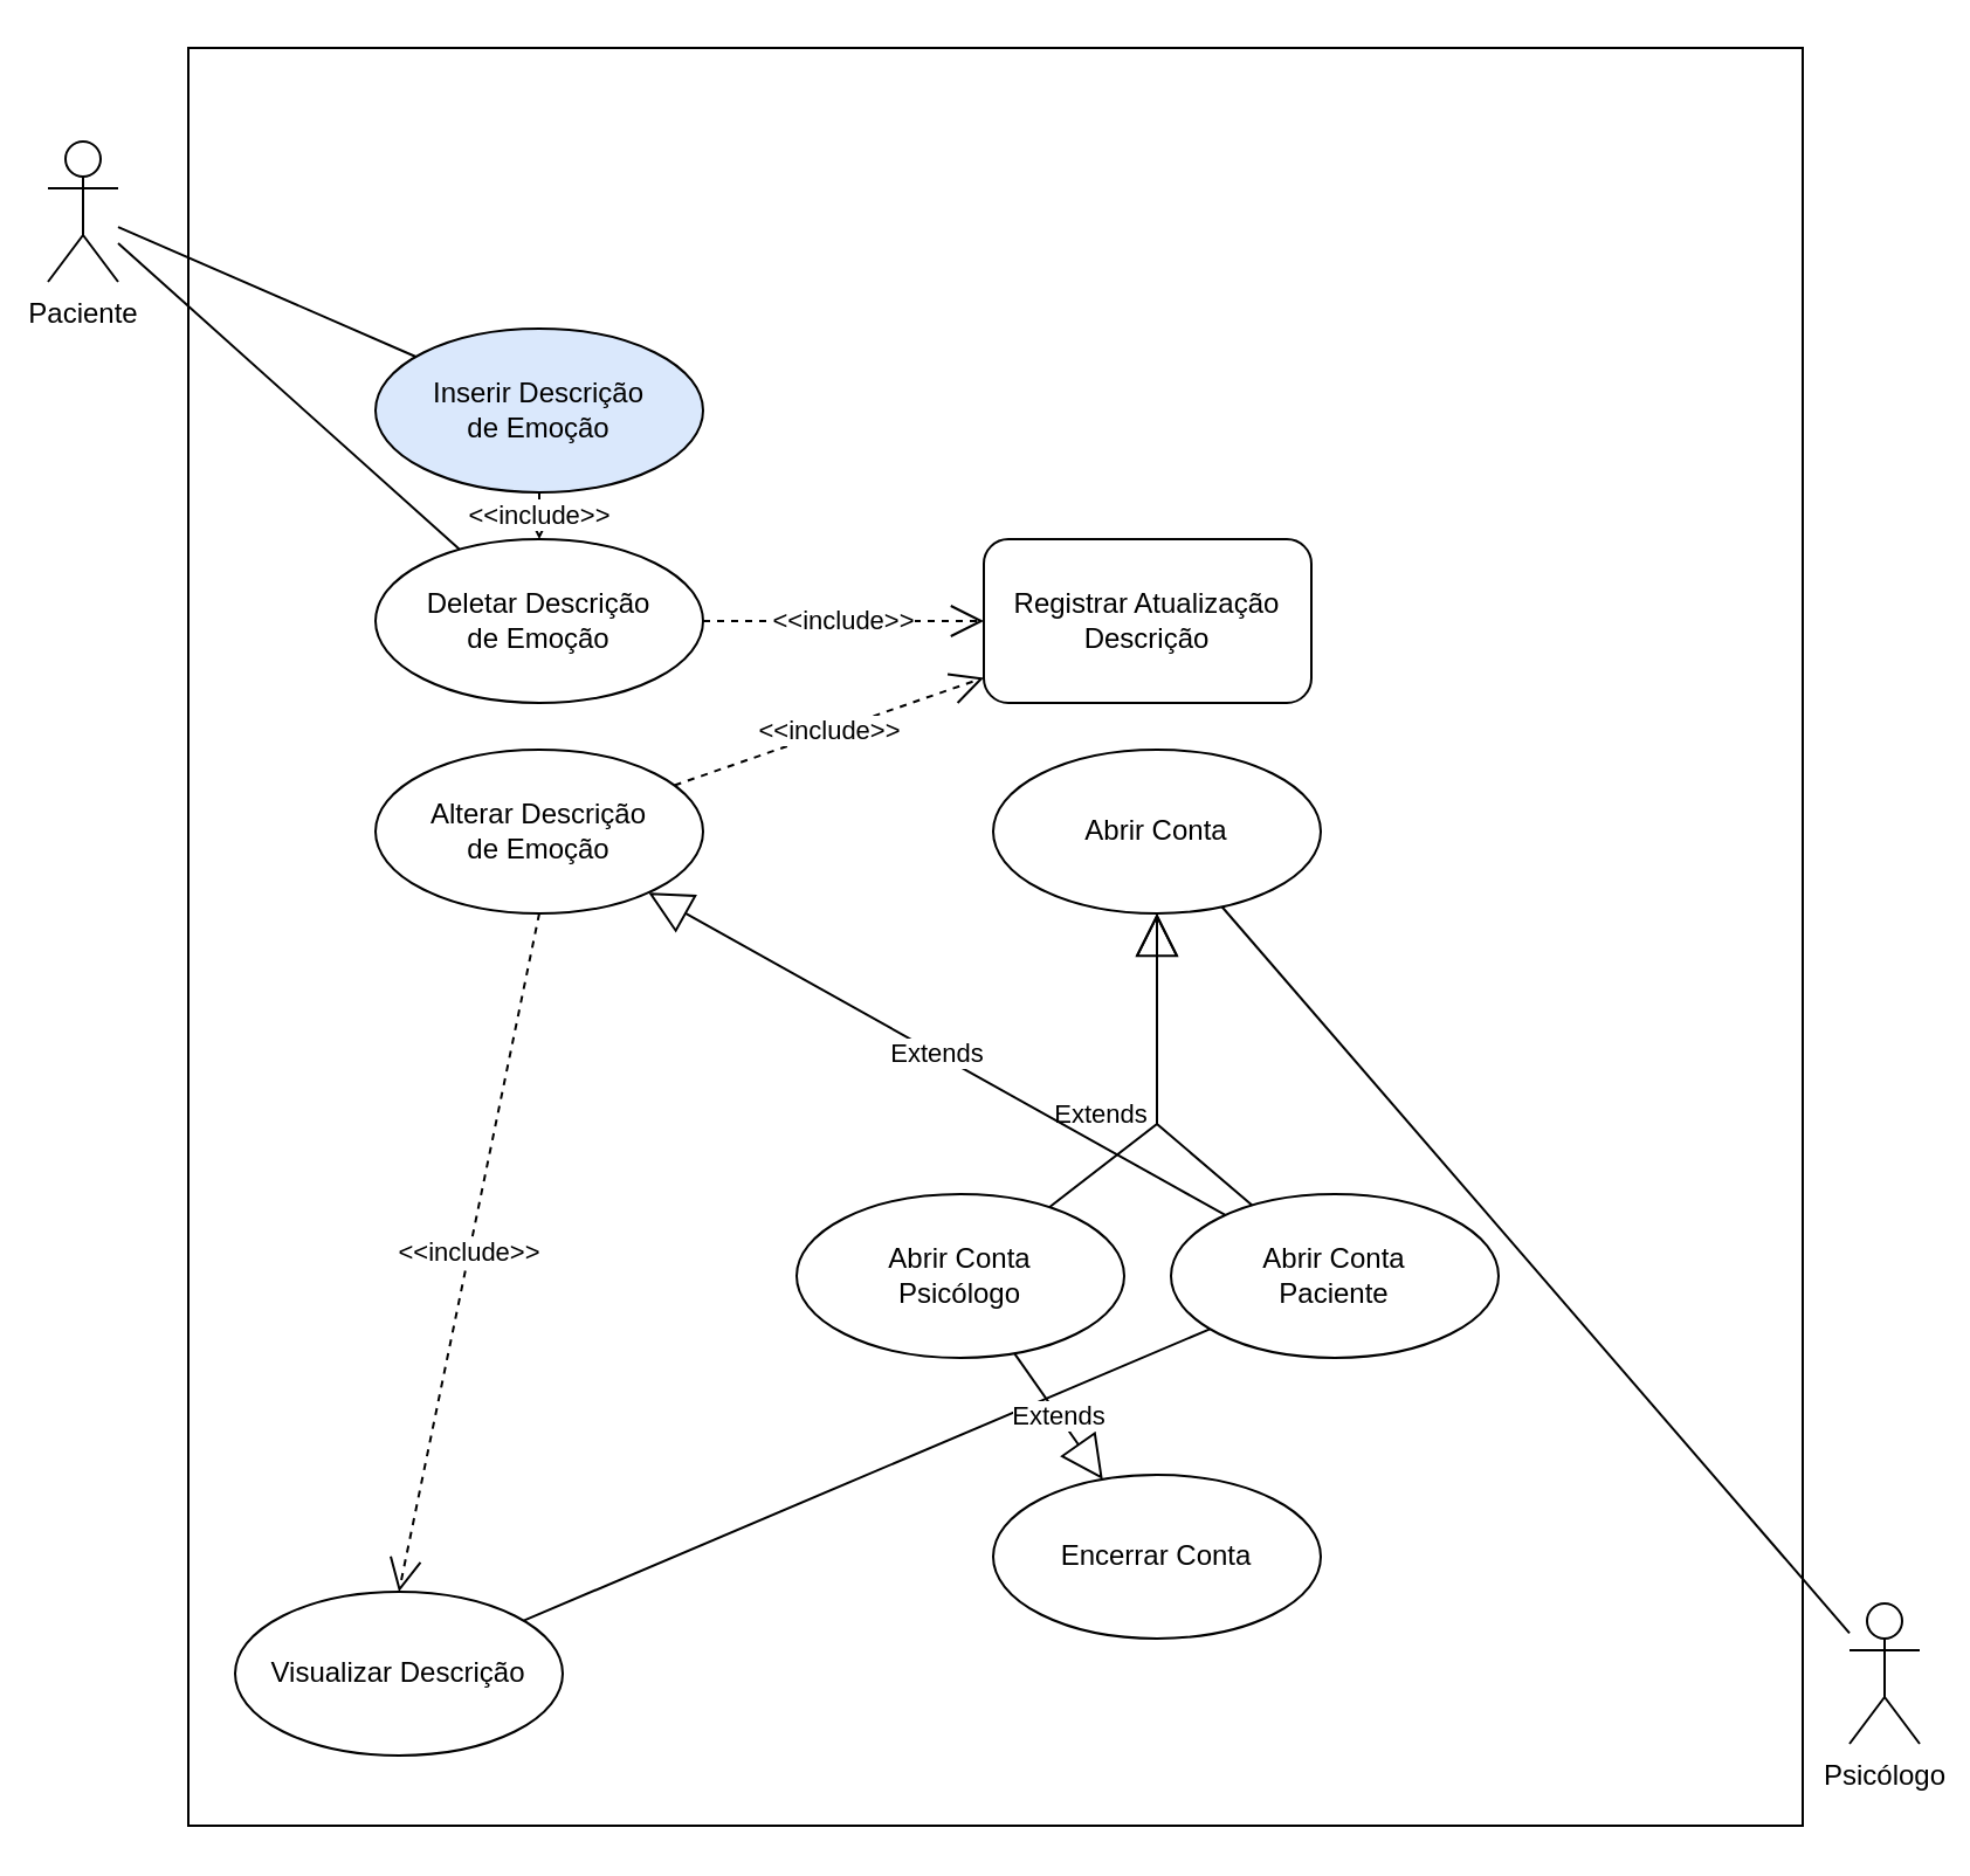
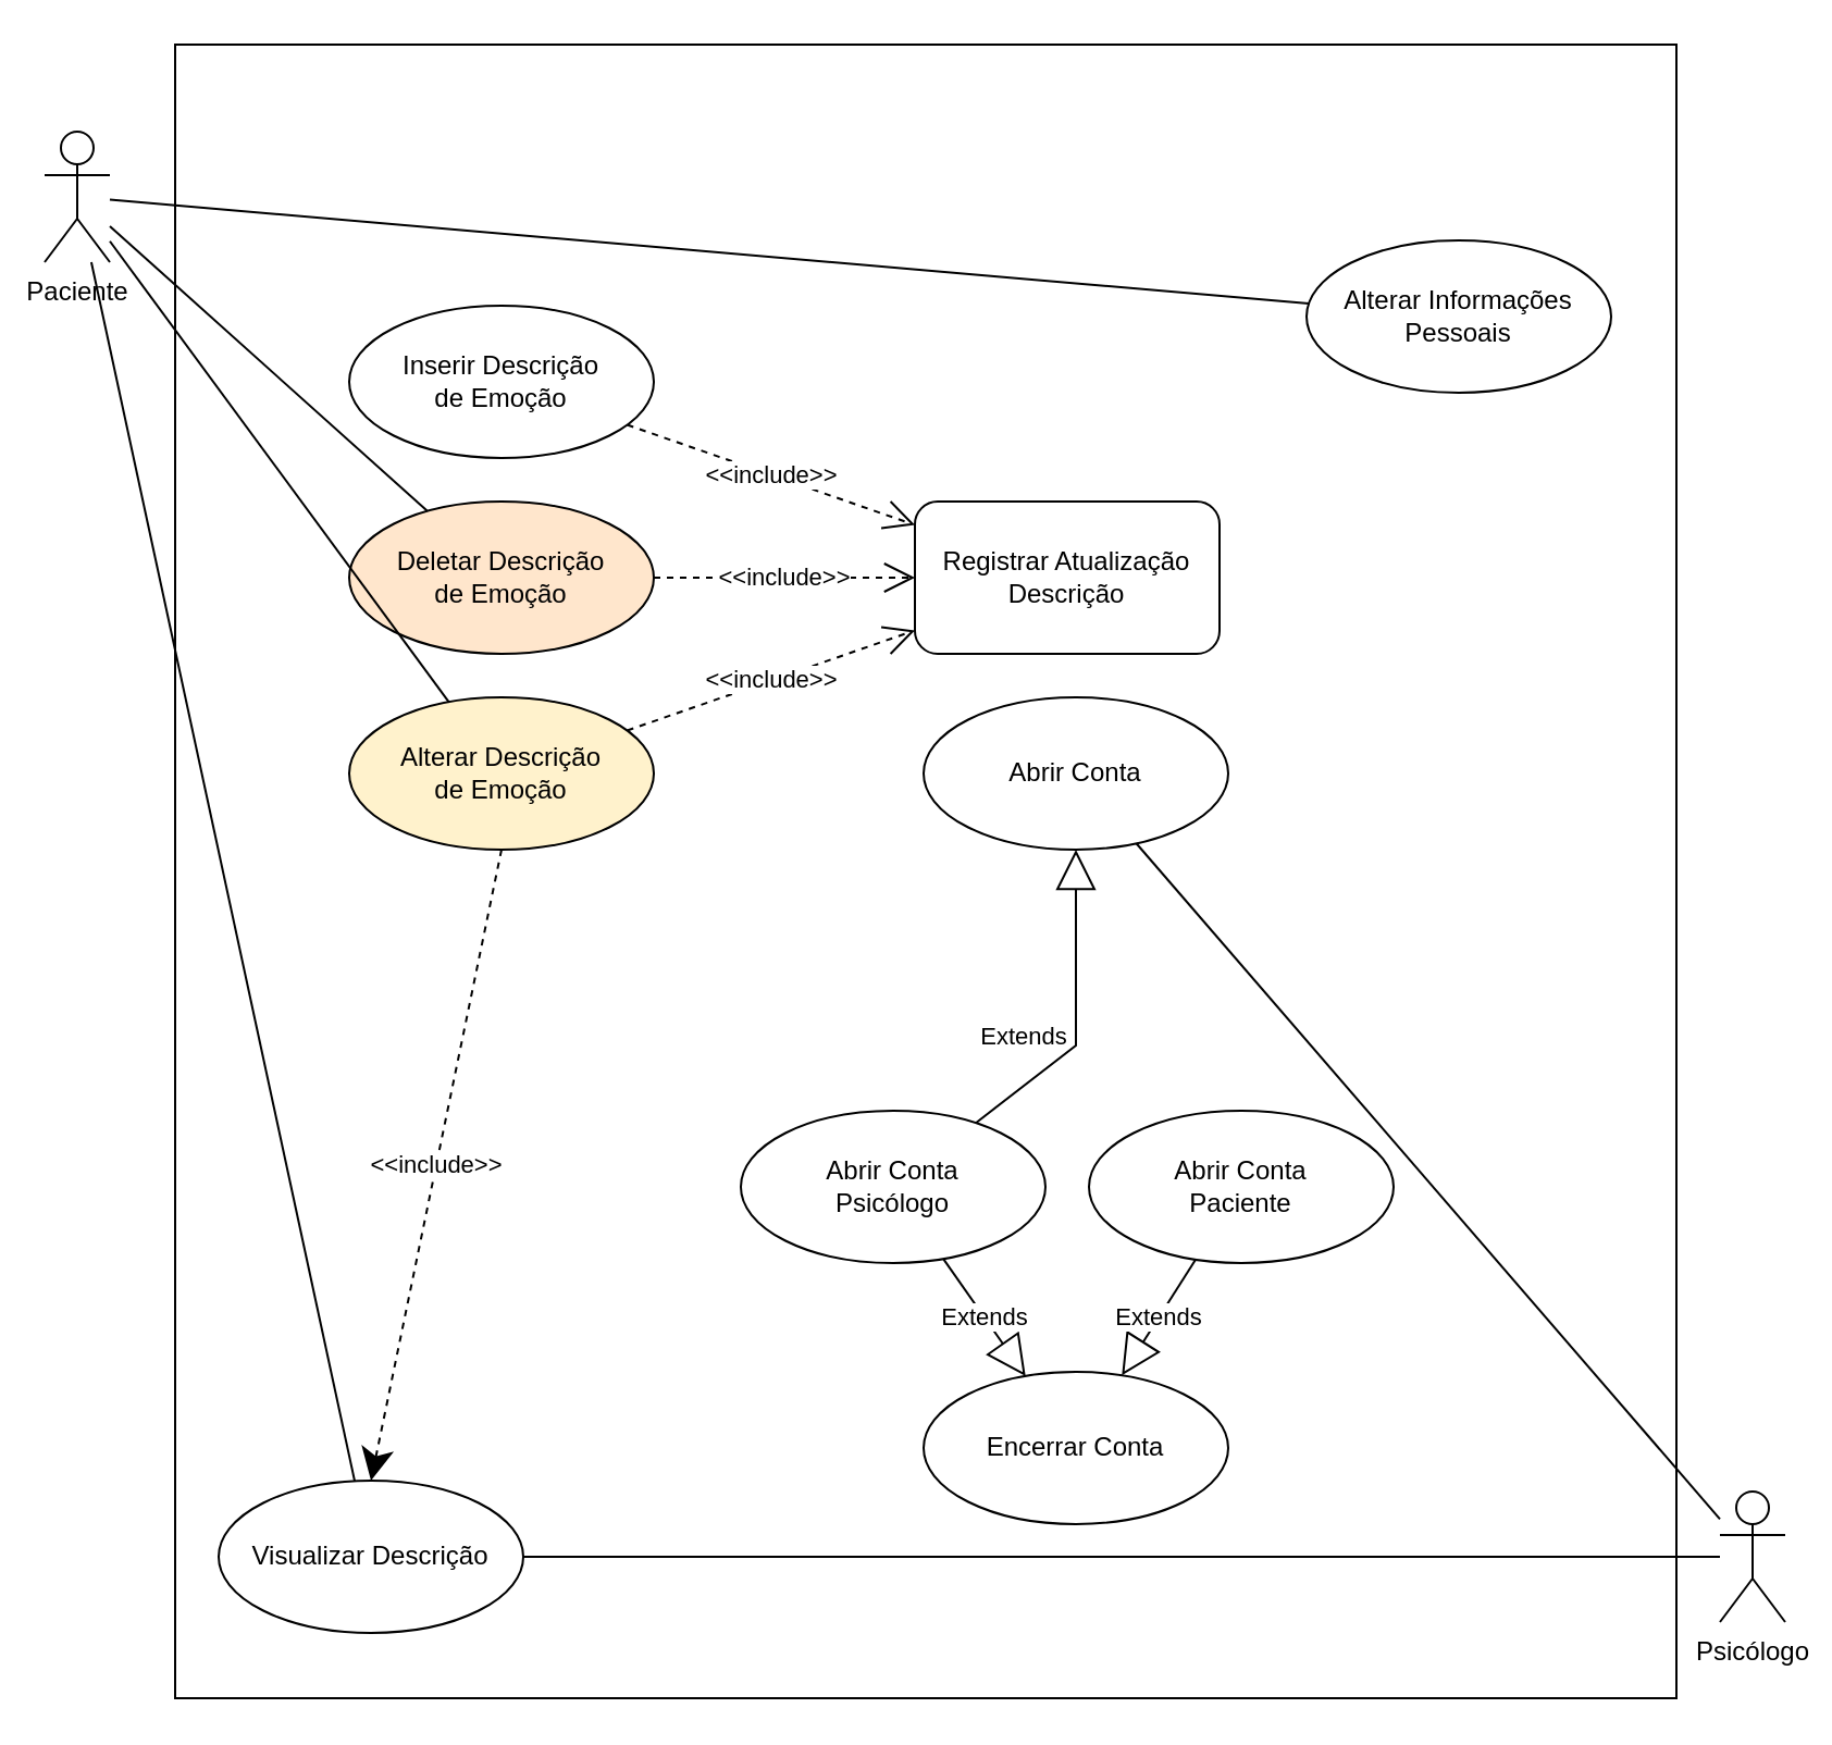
+ <mxCell id="25" value="" style="endArrow=none;html=1;rounded=0;" edge="1" parent="1" source="3" target="24"><mxGeometry width="50" height="50" relative="1" as="geometry"><mxPoint x="450" y="460" as="sourcePoint" /><mxPoint x="500" y="410" as="targetPoint" /></mxGeometry></mxCell>
- <mxCell id="8" value="" style="endArrow=none;html=1;rounded=0;" edge="1" parent="1" source="3" target="7"><mxGeometry width="50" height="50" relative="1" as="geometry"><mxPoint x="50" y="290" as="sourcePoint" /><mxPoint x="100" y="240" as="targetPoint" /></mxGeometry></mxCell>
+ <mxCell id="24" value="Alterar Informações Pessoais" style="ellipse;whiteSpace=wrap;html=1;" vertex="1" parent="1"><mxGeometry x="600" y="110" width="140" height="70" as="geometry" /></mxCell>
- <mxCell id="7" value="Inserir Descrição&lt;div&gt;de Emoção&lt;/div&gt;" style="ellipse;whiteSpace=wrap;html=1;fillColor=#dae8fc;" vertex="1" parent="1"><mxGeometry x="160" y="140" width="140" height="70" as="geometry" /></mxCell>
+ <mxCell id="7" value="Inserir Descrição&lt;div&gt;de Emoção&lt;/div&gt;" style="ellipse;whiteSpace=wrap;html=1;" vertex="1" parent="1"><mxGeometry x="160" y="140" width="140" height="70" as="geometry" /></mxCell>
+ <mxCell id="12" value="" style="endArrow=none;html=1;rounded=0;" edge="1" parent="1" source="3" target="10"><mxGeometry width="50" height="50" relative="1" as="geometry"><mxPoint x="30" y="375" as="sourcePoint" /><mxPoint x="80" y="398" as="targetPoint" /></mxGeometry></mxCell>
- <mxCell id="6" value="&amp;lt;&amp;lt;include&amp;gt;&amp;gt;" style="endArrow=open;endSize=12;dashed=1;html=1;rounded=0;" edge="1" parent="1" source="7" target="9"><mxGeometry width="160" relative="1" as="geometry"><mxPoint x="270" y="230" as="sourcePoint" /><mxPoint x="427.574" y="281.716" as="targetPoint" /></mxGeometry></mxCell>
+ <mxCell id="6" value="&amp;lt;&amp;lt;include&amp;gt;&amp;gt;" style="endArrow=open;endSize=12;dashed=1;html=1;rounded=0;" edge="1" parent="1" source="7" target="13"><mxGeometry width="160" relative="1" as="geometry"><mxPoint x="270" y="230" as="sourcePoint" /><mxPoint x="427.574" y="281.716" as="targetPoint" /></mxGeometry></mxCell>
- <mxCell id="9" value="Deletar Descrição&lt;div&gt;de Emoção&lt;/div&gt;" style="ellipse;whiteSpace=wrap;html=1;" vertex="1" parent="1"><mxGeometry x="160" y="230" width="140" height="70" as="geometry" /></mxCell>
+ <mxCell id="9" value="Deletar Descrição&lt;div&gt;de Emoção&lt;/div&gt;" style="ellipse;whiteSpace=wrap;html=1;fillColor=#ffe6cc;" vertex="1" parent="1"><mxGeometry x="160" y="230" width="140" height="70" as="geometry" /></mxCell>
- <mxCell id="10" value="Alterar Descrição&lt;div&gt;de Emoção&lt;/div&gt;" style="ellipse;whiteSpace=wrap;html=1;" vertex="1" parent="1"><mxGeometry x="160" y="320" width="140" height="70" as="geometry" /></mxCell>
+ <mxCell id="10" value="Alterar Descrição&lt;div&gt;de Emoção&lt;/div&gt;" style="ellipse;whiteSpace=wrap;html=1;fillColor=#fff2cc;" vertex="1" parent="1"><mxGeometry x="160" y="320" width="140" height="70" as="geometry" /></mxCell>
- <mxCell id="19" value="Extends" style="endArrow=open;endSize=16;endFill=0;html=1;rounded=0;" edge="1" parent="1" source="21" target="17"><mxGeometry x="-0.15" y="24" width="160" relative="1" as="geometry"><mxPoint x="507.619" y="544.49" as="sourcePoint" /><mxPoint x="550" y="450" as="targetPoint" /><Array as="points"><mxPoint x="494" y="480" /></Array><mxPoint y="1" as="offset" /></mxGeometry></mxCell>
+ <mxCell id="19" value="Extends" style="endArrow=block;endSize=16;endFill=0;html=1;rounded=0;" edge="1" parent="1" source="21" target="17"><mxGeometry x="-0.15" y="24" width="160" relative="1" as="geometry"><mxPoint x="507.619" y="544.49" as="sourcePoint" /><mxPoint x="550" y="450" as="targetPoint" /><Array as="points"><mxPoint x="494" y="480" /></Array><mxPoint y="1" as="offset" /></mxGeometry></mxCell>
- <mxCell id="29" value="Extends" style="endArrow=block;endSize=16;endFill=0;html=1;rounded=0;" edge="1" parent="1" source="22" target="10"><mxGeometry width="160" relative="1" as="geometry"><mxPoint x="443" y="588" as="sourcePoint" /><mxPoint x="481" y="642" as="targetPoint" /></mxGeometry></mxCell>
+ <mxCell id="29" value="Extends" style="endArrow=block;endSize=16;endFill=0;html=1;rounded=0;" edge="1" parent="1" source="22" target="23"><mxGeometry width="160" relative="1" as="geometry"><mxPoint x="443" y="588" as="sourcePoint" /><mxPoint x="481" y="642" as="targetPoint" /></mxGeometry></mxCell>
- <mxCell id="20" value="" style="endArrow=block;endSize=16;endFill=0;html=1;rounded=0;" edge="1" parent="1" source="22" target="17"><mxGeometry width="160" relative="1" as="geometry"><mxPoint x="599.412" y="545.588" as="sourcePoint" /><mxPoint x="550" y="450" as="targetPoint" /><Array as="points"><mxPoint x="494" y="480" /></Array></mxGeometry></mxCell>
- <mxCell id="16" value="" style="endArrow=none;html=1;rounded=0;" edge="1" parent="1" source="15" target="22"><mxGeometry width="50" height="50" relative="1" as="geometry"><mxPoint x="450" y="560" as="sourcePoint" /><mxPoint x="500" y="510" as="targetPoint" /></mxGeometry></mxCell>
+ <mxCell id="16" value="" style="endArrow=none;html=1;rounded=0;" edge="1" parent="1" source="15" target="3"><mxGeometry width="50" height="50" relative="1" as="geometry"><mxPoint x="450" y="560" as="sourcePoint" /><mxPoint x="500" y="510" as="targetPoint" /></mxGeometry></mxCell>
- <mxCell id="14" value="&amp;lt;&amp;lt;include&amp;gt;&amp;gt;" style="endArrow=open;endSize=12;dashed=1;html=1;rounded=0;exitX=0.5;exitY=1;exitDx=0;exitDy=0;entryX=0.5;entryY=0;entryDx=0;entryDy=0;" edge="1" parent="1" source="10" target="15"><mxGeometry width="160" relative="1" as="geometry"><mxPoint x="190" y="500" as="sourcePoint" /><mxPoint x="170" y="650" as="targetPoint" /></mxGeometry></mxCell>
+ <mxCell id="14" value="&amp;lt;&amp;lt;include&amp;gt;&amp;gt;" style="endArrow=classic;endSize=12;dashed=1;html=1;rounded=0;exitX=0.5;exitY=1;exitDx=0;exitDy=0;entryX=0.5;entryY=0;entryDx=0;entryDy=0;" edge="1" parent="1" source="10" target="15"><mxGeometry width="160" relative="1" as="geometry"><mxPoint x="190" y="500" as="sourcePoint" /><mxPoint x="170" y="650" as="targetPoint" /></mxGeometry></mxCell>
+ <mxCell id="27" value="" style="endArrow=none;html=1;rounded=0;" edge="1" parent="1" source="15" target="26"><mxGeometry width="50" height="50" relative="1" as="geometry"><mxPoint x="450" y="560" as="sourcePoint" /><mxPoint x="500" y="510" as="targetPoint" /></mxGeometry></mxCell>
